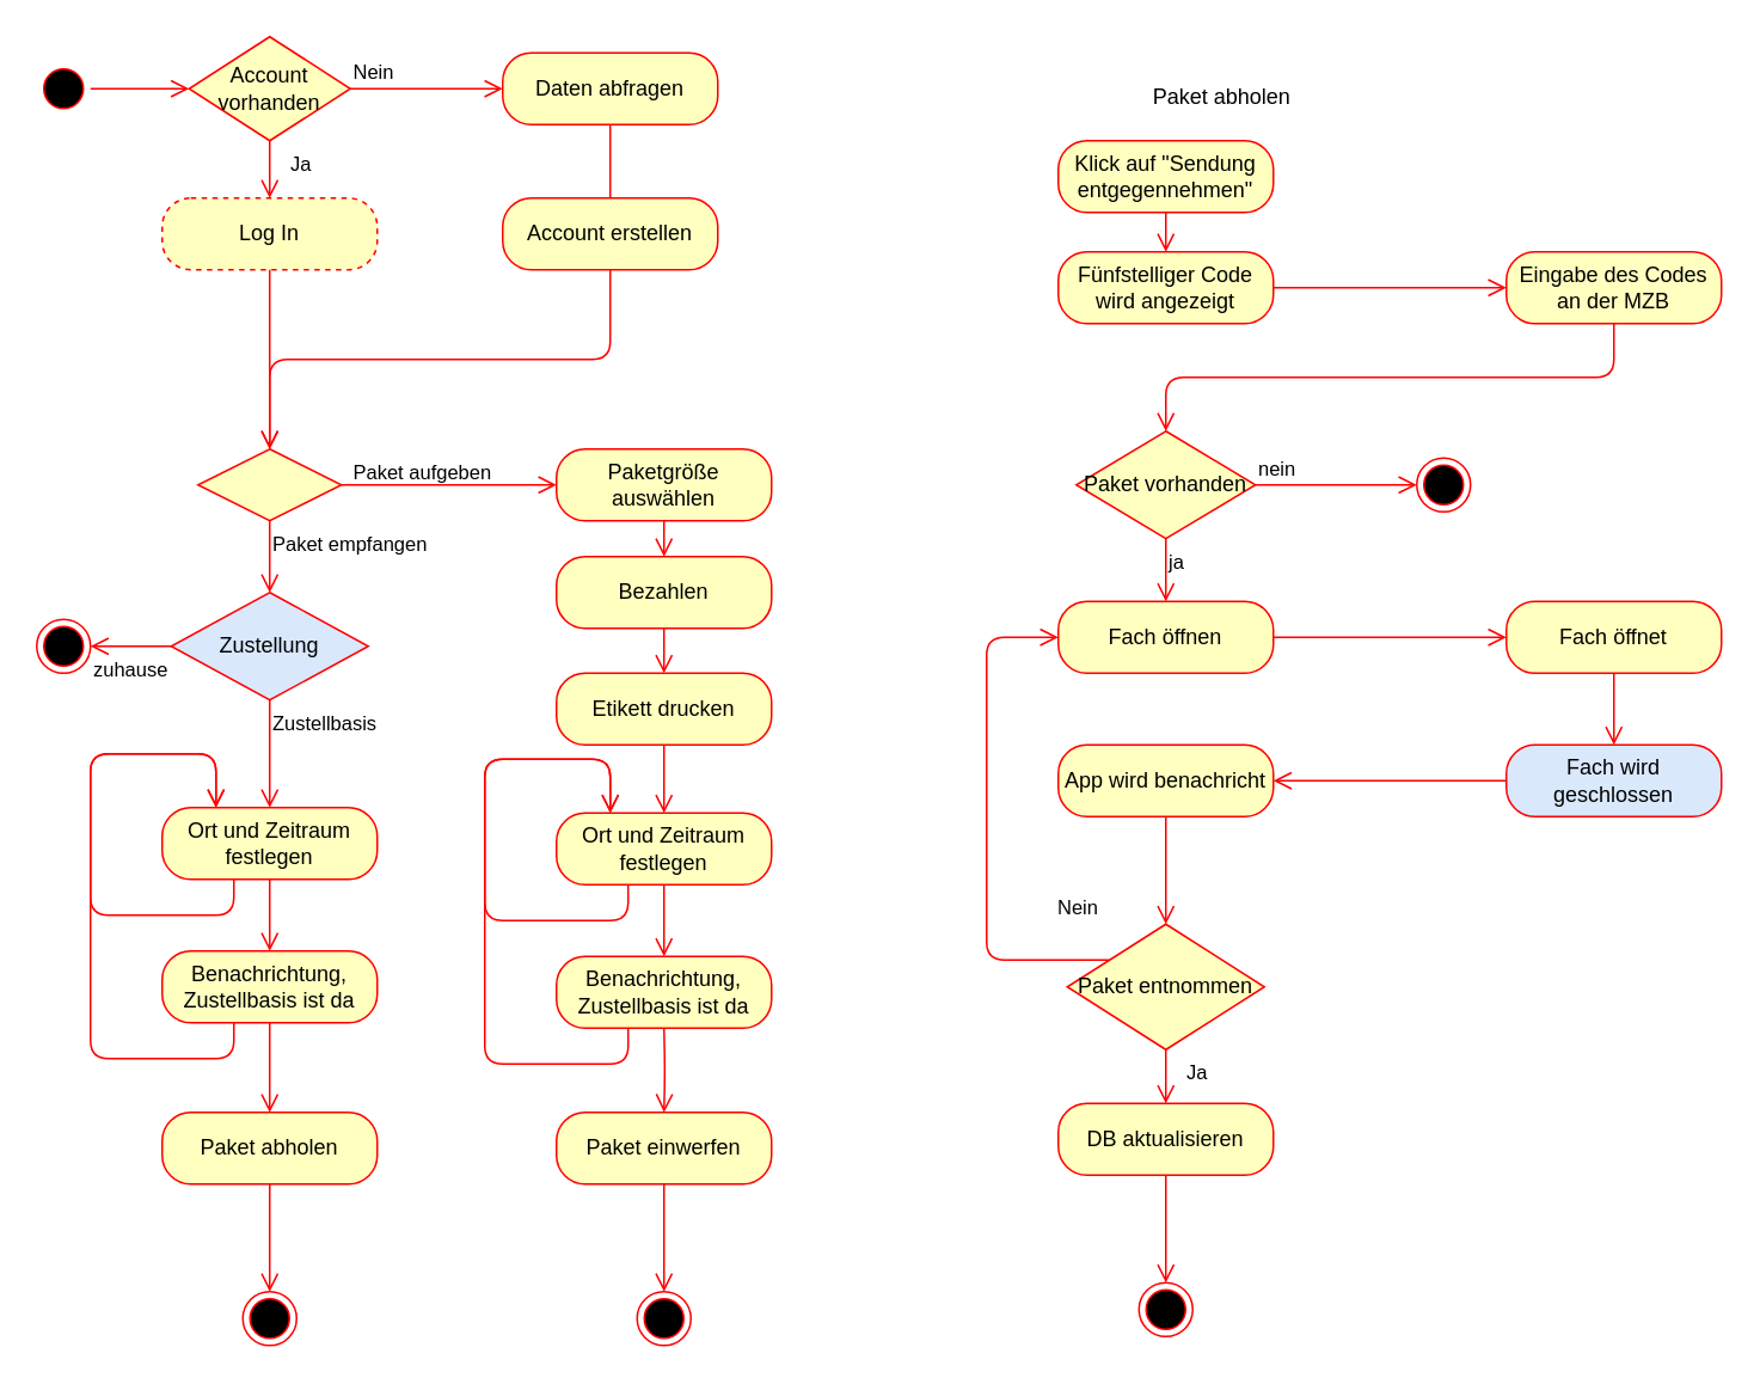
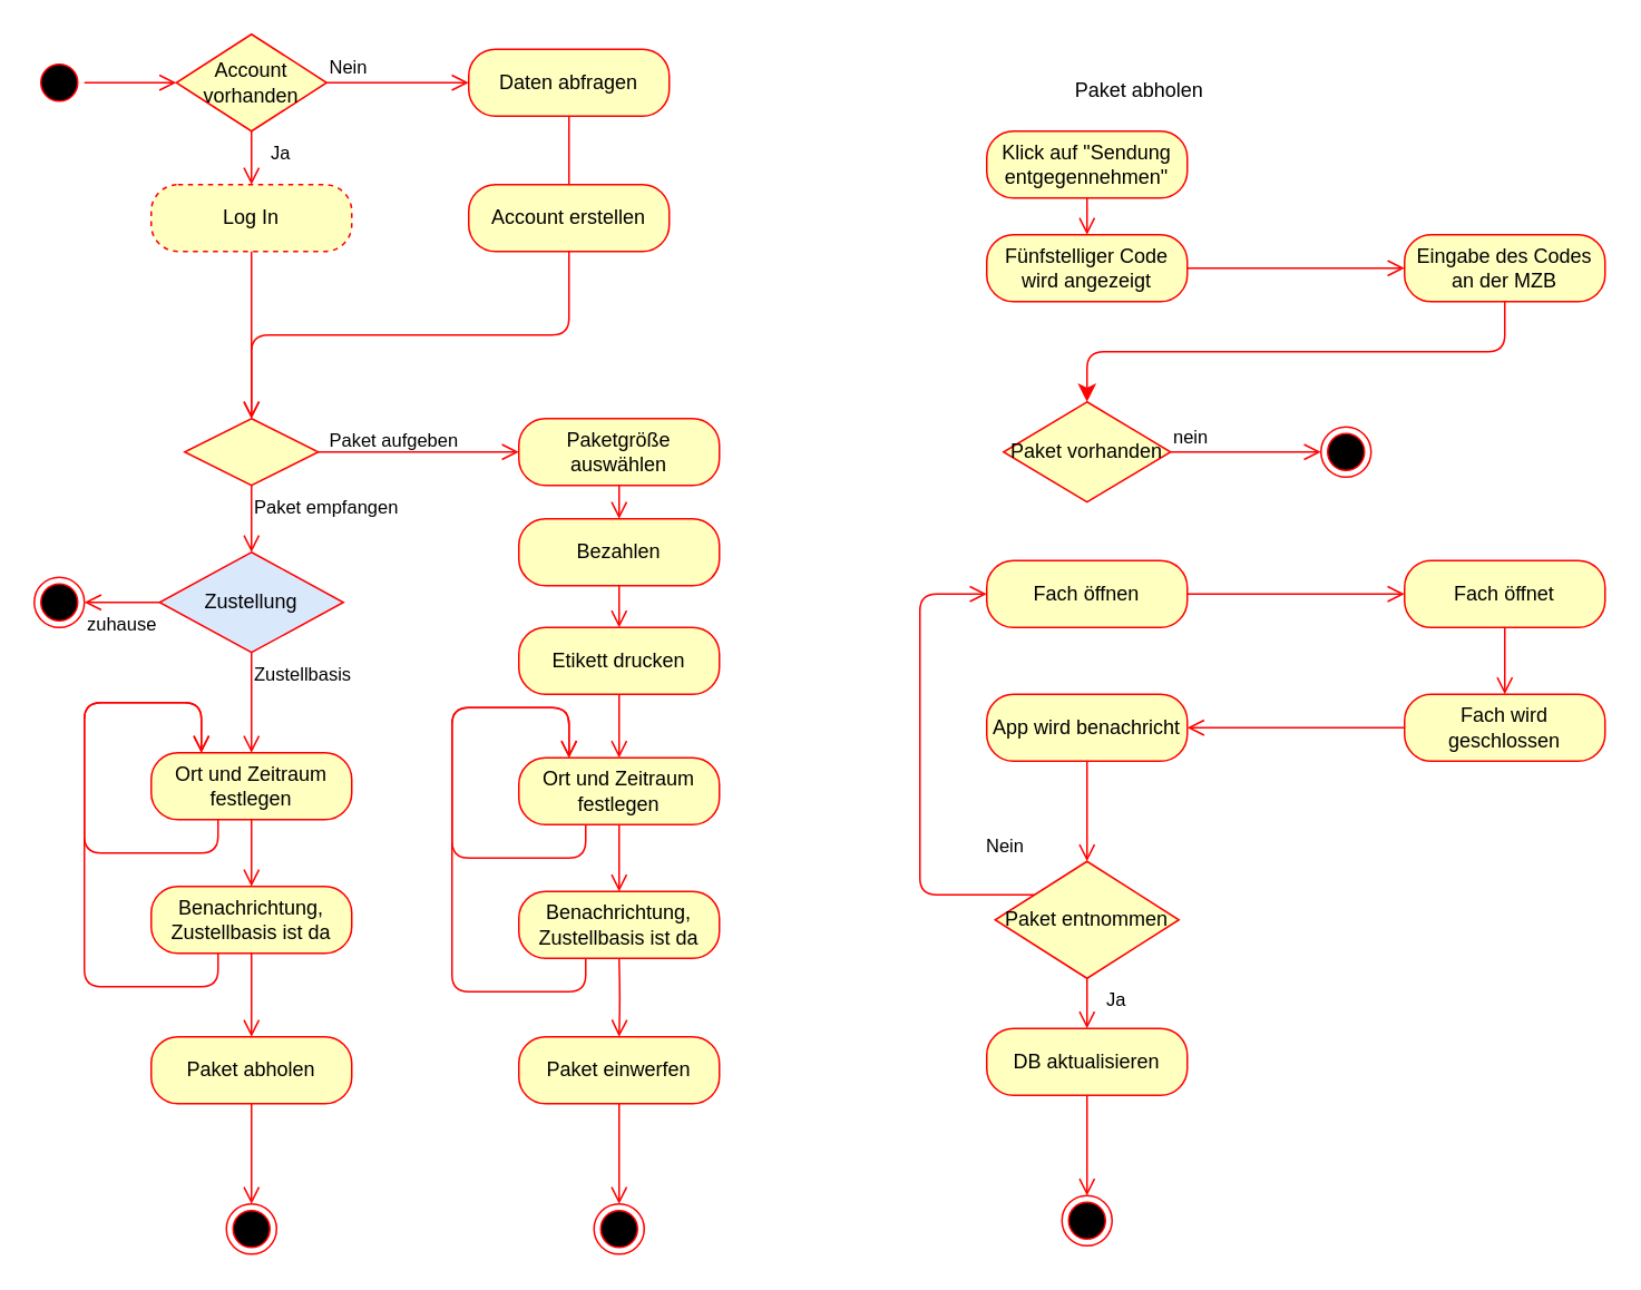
- <mxCell id="68" value="" style="edgeStyle=orthogonalEdgeStyle;html=1;verticalAlign=bottom;endArrow=open;endSize=8;strokeColor=#ff0000;entryX=0.5;entryY=0;entryDx=0;entryDy=0;" edge="1" source="67" parent="1" target="48"><mxGeometry relative="1" as="geometry"><mxPoint x="900" y="240" as="targetPoint" /><Array as="points"><mxPoint x="900" y="210" /><mxPoint x="650" y="210" /></Array></mxGeometry></mxCell>
+ <mxCell id="68" value="" style="edgeStyle=orthogonalEdgeStyle;html=1;verticalAlign=bottom;endArrow=classic;endSize=8;strokeColor=#ff0000;entryX=0.5;entryY=0;entryDx=0;entryDy=0;" edge="1" source="67" parent="1" target="48"><mxGeometry relative="1" as="geometry"><mxPoint x="900" y="240" as="targetPoint" /><Array as="points"><mxPoint x="900" y="210" /><mxPoint x="650" y="210" /></Array></mxGeometry></mxCell>
- <mxCell id="50" value="ja" style="edgeStyle=orthogonalEdgeStyle;html=1;align=left;verticalAlign=top;endArrow=open;endSize=8;strokeColor=#ff0000;" edge="1" source="48" parent="1" target="45"><mxGeometry x="-1" relative="1" as="geometry"><mxPoint x="650" y="335" as="targetPoint" /></mxGeometry></mxCell>
- <mxCell id="52" value="Fach wird geschlossen" style="rounded=1;whiteSpace=wrap;html=1;arcSize=40;fontColor=#000000;fillColor=#dae8fc;strokeColor=#ff0000;" vertex="1" parent="1"><mxGeometry x="840" y="415" width="120" height="40" as="geometry" /></mxCell>
+ <mxCell id="52" value="Fach wird geschlossen" style="rounded=1;whiteSpace=wrap;html=1;arcSize=40;fontColor=#000000;fillColor=#ffffc0;strokeColor=#ff0000;" vertex="1" parent="1"><mxGeometry x="840" y="415" width="120" height="40" as="geometry" /></mxCell>
